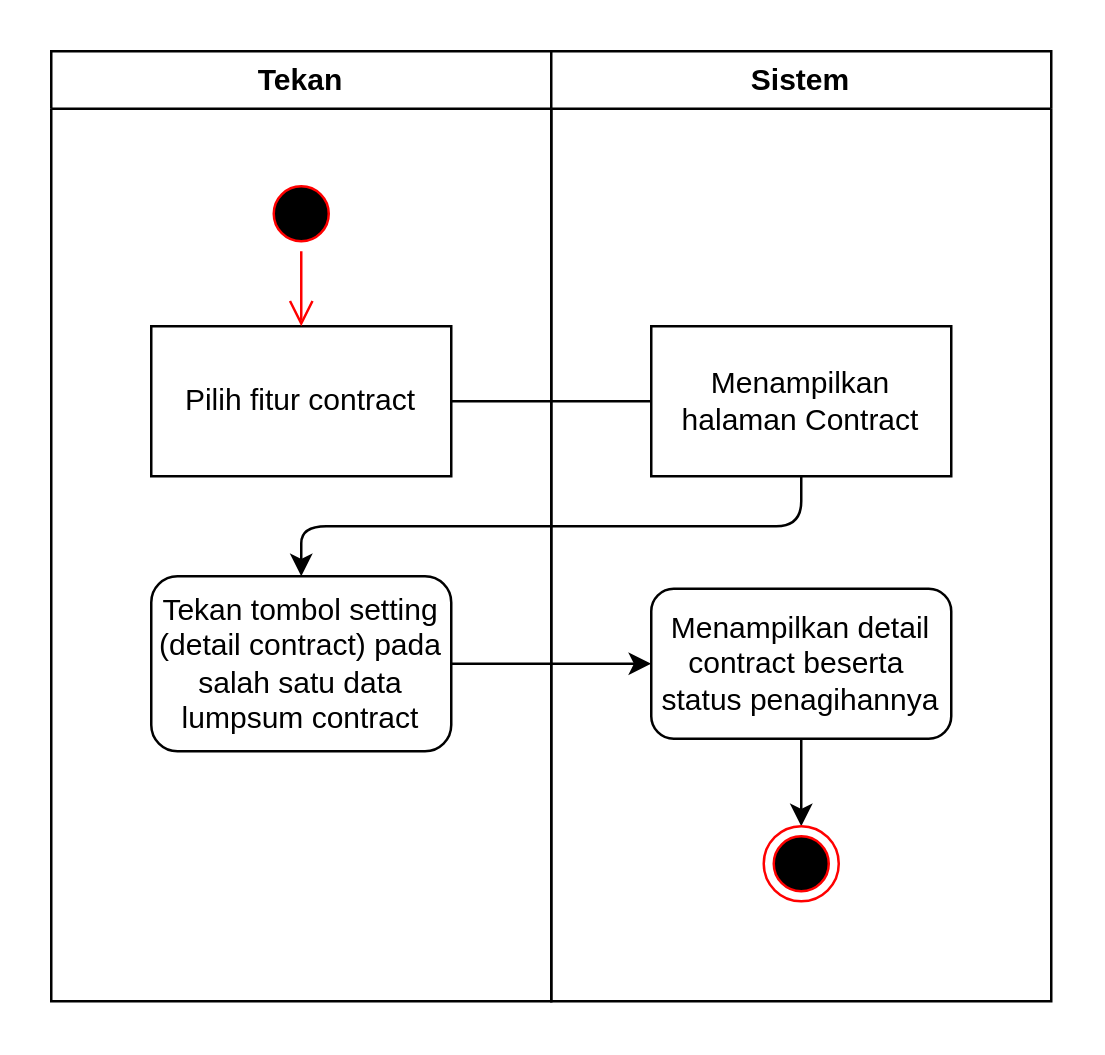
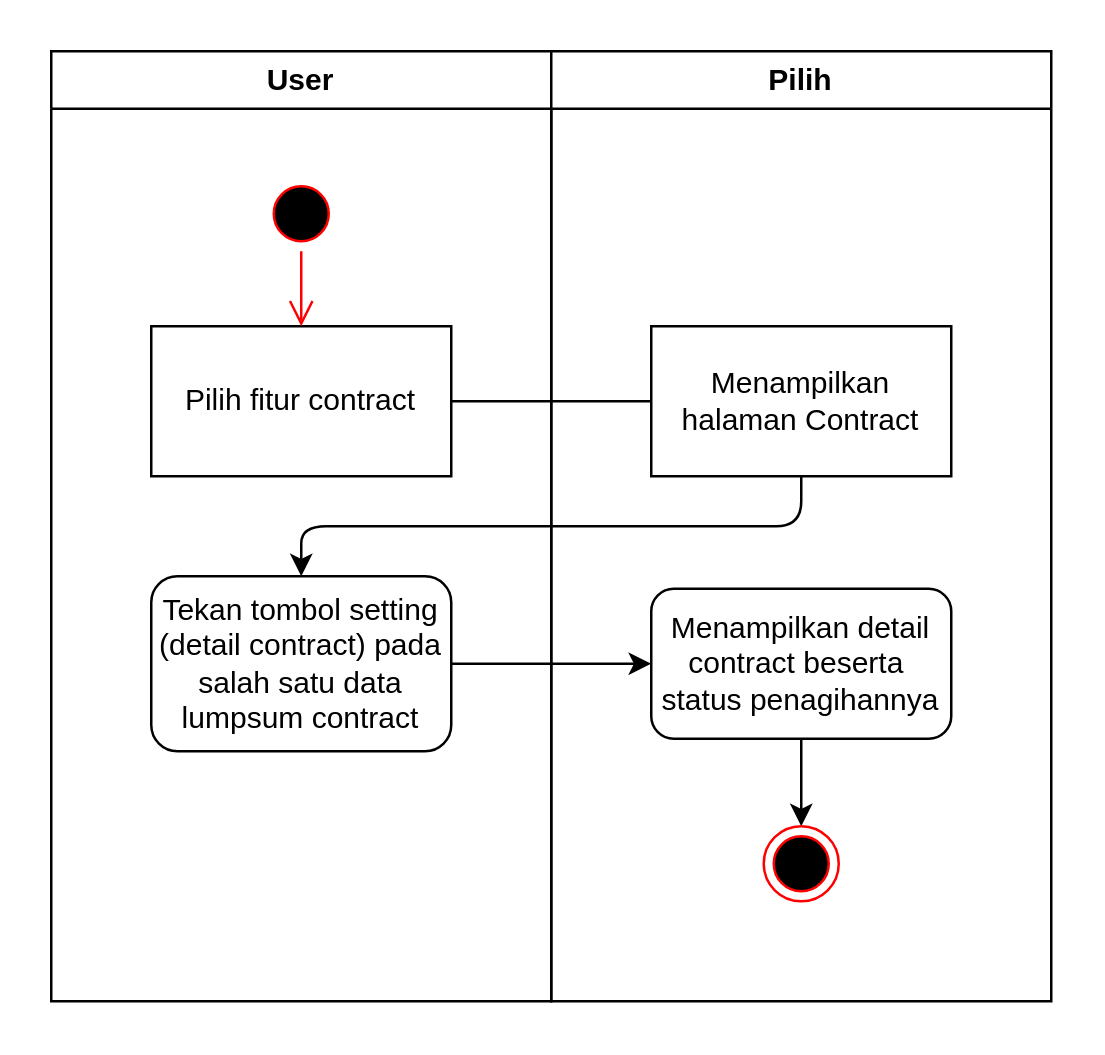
- <mxCell id="2" value="Tekan" style="swimlane;whiteSpace=wrap;html=1;" vertex="1" parent="1"><mxGeometry x="20" y="20" width="200" height="380" as="geometry" /></mxCell>
+ <mxCell id="2" value="User" style="swimlane;whiteSpace=wrap;html=1;" vertex="1" parent="1"><mxGeometry x="20" y="20" width="200" height="380" as="geometry" /></mxCell>
- <mxCell id="7" value="Sistem" style="swimlane;whiteSpace=wrap;html=1;" vertex="1" parent="1"><mxGeometry x="220" y="20" width="200" height="380" as="geometry" /></mxCell>
+ <mxCell id="7" value="Pilih" style="swimlane;whiteSpace=wrap;html=1;" vertex="1" parent="1"><mxGeometry x="220" y="20" width="200" height="380" as="geometry" /></mxCell>
